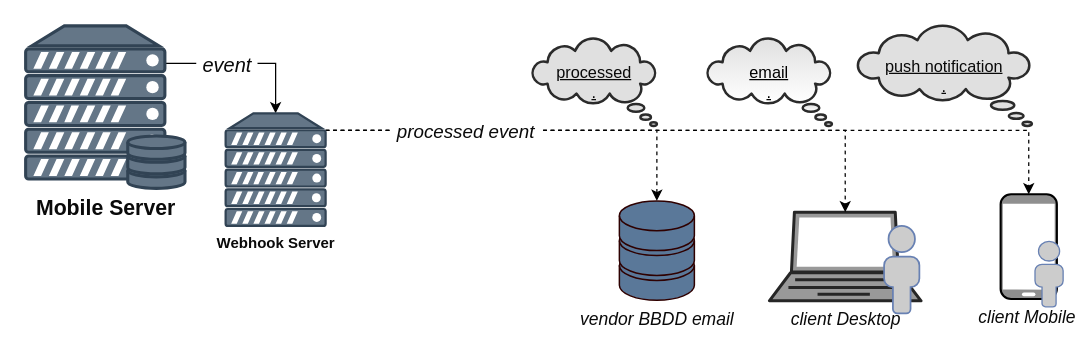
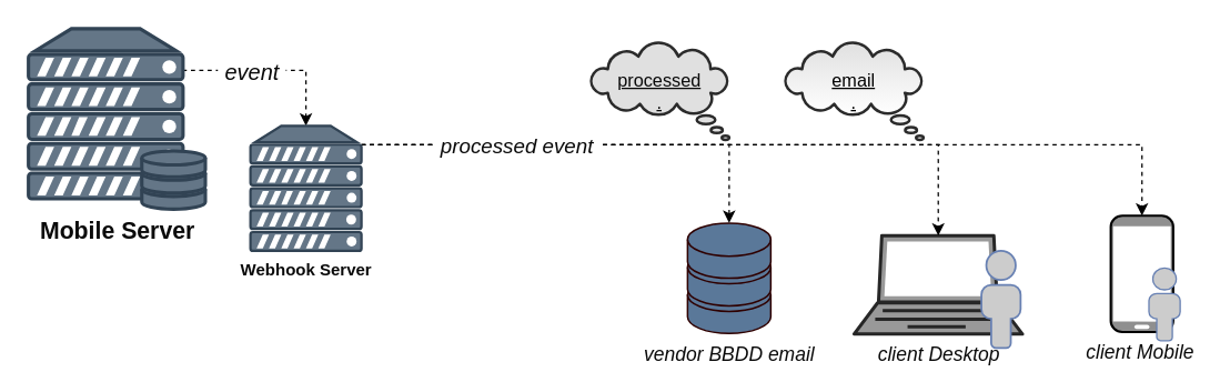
- <mxCell id="8" style="edgeStyle=orthogonalEdgeStyle;rounded=0;orthogonalLoop=1;jettySize=auto;html=1;exitX=0.87;exitY=0.14;exitDx=0;exitDy=0;exitPerimeter=0;entryX=0.5;entryY=0;entryDx=0;entryDy=0;entryPerimeter=0;dashed=0;" parent="1" source="10" target="16" edge="1"><mxGeometry relative="1" as="geometry"><Array as="points"><mxPoint x="131" y="50" /><mxPoint x="220" y="50" /></Array></mxGeometry></mxCell>
+ <mxCell id="8" style="edgeStyle=orthogonalEdgeStyle;rounded=0;orthogonalLoop=1;jettySize=auto;html=1;exitX=0.87;exitY=0.14;exitDx=0;exitDy=0;exitPerimeter=0;entryX=0.5;entryY=0;entryDx=0;entryDy=0;entryPerimeter=0;dashed=1;" parent="1" source="10" target="16" edge="1"><mxGeometry relative="1" as="geometry"><Array as="points"><mxPoint x="131" y="50" /><mxPoint x="220" y="50" /></Array></mxGeometry></mxCell>
- <mxCell id="19" value="push notification&lt;br style=&quot;font-size: 13px;&quot;&gt;." style="whiteSpace=wrap;html=1;shape=mxgraph.basic.cloud_callout;fontSize=13;fontColor=#0A0A0A;strokeColor=#2B2B2B;strokeWidth=2;fillColor=#E0E0E0;direction=east;flipH=1;fontStyle=4" parent="1" vertex="1"><mxGeometry x="685" y="20" width="140" height="80" as="geometry" /></mxCell>
